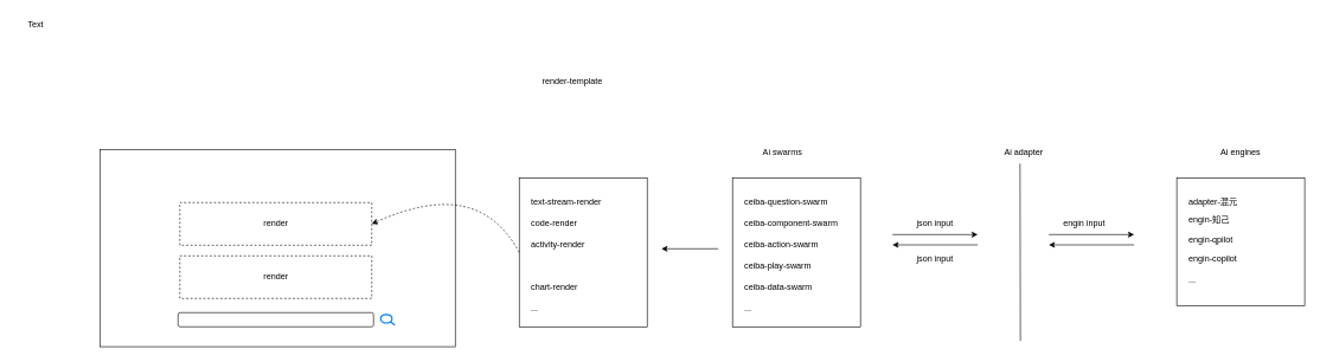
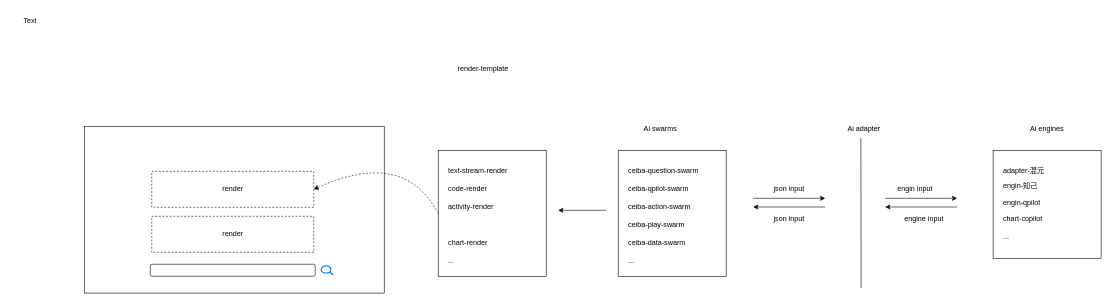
- <mxCell id="5" value="ceiba-component-swarm" style="text;html=1;align=left;verticalAlign=middle;resizable=0;points=[];autosize=1;strokeColor=none;fillColor=none;" vertex="1" parent="1"><mxGeometry x="1045" y="300" width="150" height="30" as="geometry" /></mxCell>
+ <mxCell id="5" value="ceiba-qpilot-swarm" style="text;html=1;align=left;verticalAlign=middle;resizable=0;points=[];autosize=1;strokeColor=none;fillColor=none;" vertex="1" parent="1"><mxGeometry x="1045" y="300" width="150" height="30" as="geometry" /></mxCell>
+ <mxCell id="17" value="engine input" style="text;html=1;align=center;verticalAlign=middle;whiteSpace=wrap;rounded=0;" vertex="1" parent="1"><mxGeometry x="1505" y="350" width="70" height="30" as="geometry" /></mxCell>
- <mxCell id="22" value="engin-copilot" style="text;html=1;align=left;verticalAlign=middle;resizable=0;points=[];autosize=1;strokeColor=none;fillColor=none;" vertex="1" parent="1"><mxGeometry x="1670" y="350" width="90" height="30" as="geometry" /></mxCell>
+ <mxCell id="22" value="chart-copilot" style="text;html=1;align=left;verticalAlign=middle;resizable=0;points=[];autosize=1;strokeColor=none;fillColor=none;" vertex="1" parent="1"><mxGeometry x="1670" y="350" width="90" height="30" as="geometry" /></mxCell>
